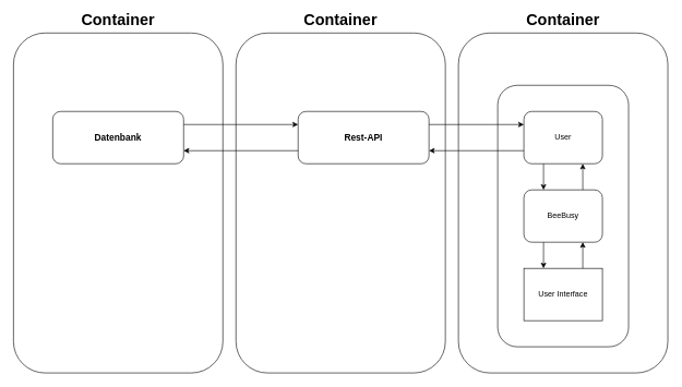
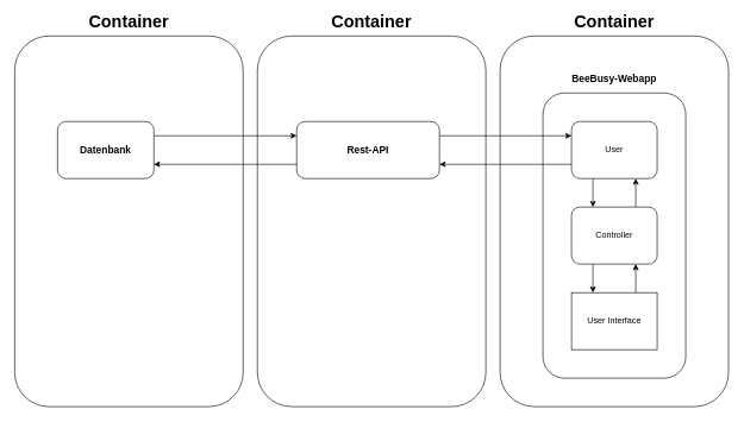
+ <mxCell id="12" value="&lt;font style=&quot;font-size: 14px&quot;&gt;&lt;b&gt;BeeBusy-Webapp&lt;/b&gt;&lt;/font&gt;" style="text;html=1;strokeColor=none;fillColor=none;align=center;verticalAlign=middle;whiteSpace=wrap;rounded=0;" vertex="1" parent="1"><mxGeometry x="791.25" y="100" width="137.5" height="20" as="geometry" /></mxCell>
- <mxCell id="8" value="&lt;b&gt;&lt;font style=&quot;font-size: 14px&quot;&gt;Datenbank&lt;/font&gt;&lt;/b&gt;" style="rounded=1;whiteSpace=wrap;html=1;fillColor=none;" vertex="1" parent="1"><mxGeometry x="80" y="170" width="200" height="80" as="geometry" /></mxCell>
+ <mxCell id="8" value="&lt;b&gt;&lt;font style=&quot;font-size: 14px&quot;&gt;Datenbank&lt;/font&gt;&lt;/b&gt;" style="rounded=1;whiteSpace=wrap;html=1;fillColor=none;" vertex="1" parent="1"><mxGeometry x="80" y="170" width="135" height="80" as="geometry" /></mxCell>
- <mxCell id="11" value="&lt;b&gt;&lt;font style=&quot;font-size: 14px&quot;&gt;Rest-API&lt;/font&gt;&lt;/b&gt;" style="rounded=1;whiteSpace=wrap;html=1;fillColor=none;" vertex="1" parent="1"><mxGeometry x="455" y="170" width="200" height="80" as="geometry" /></mxCell>
+ <mxCell id="11" value="&lt;b&gt;&lt;font style=&quot;font-size: 14px&quot;&gt;Rest-API&lt;/font&gt;&lt;/b&gt;" style="rounded=1;whiteSpace=wrap;html=1;fillColor=none;" vertex="1" parent="1"><mxGeometry x="415" y="170" width="200" height="80" as="geometry" /></mxCell>
- <mxCell id="18" value="BeeBusy" style="rounded=1;whiteSpace=wrap;html=1;fillColor=none;" vertex="1" parent="1"><mxGeometry x="800" y="290" width="120" height="80" as="geometry" /></mxCell>
+ <mxCell id="18" value="Controller" style="rounded=1;whiteSpace=wrap;html=1;fillColor=none;" vertex="1" parent="1"><mxGeometry x="800" y="290" width="120" height="80" as="geometry" /></mxCell>
